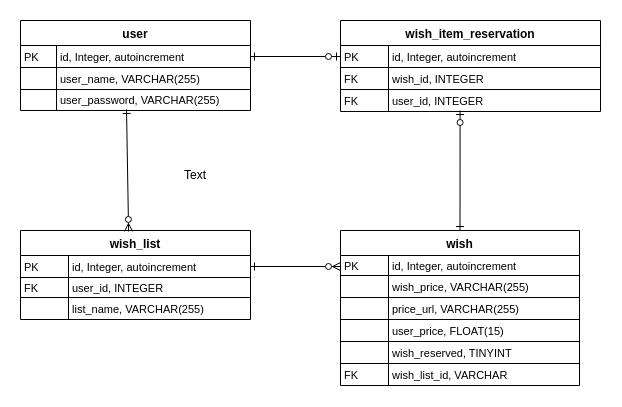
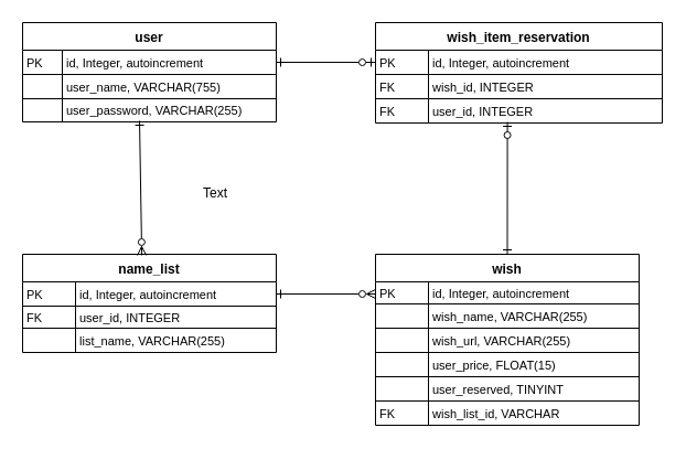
- <mxCell id="8" value="user_name, VARCHAR(255)" style="shape=partialRectangle;connectable=0;fillColor=none;top=0;left=0;bottom=0;right=0;align=left;spacingLeft=2;overflow=hidden;fontSize=11;" parent="6" vertex="1"><mxGeometry x="36" width="194" height="22" as="geometry"><mxRectangle width="194" height="22" as="alternateBounds" /></mxGeometry></mxCell>
+ <mxCell id="8" value="user_name, VARCHAR(755)" style="shape=partialRectangle;connectable=0;fillColor=none;top=0;left=0;bottom=0;right=0;align=left;spacingLeft=2;overflow=hidden;fontSize=11;" parent="6" vertex="1"><mxGeometry x="36" width="194" height="22" as="geometry"><mxRectangle width="194" height="22" as="alternateBounds" /></mxGeometry></mxCell>
- <mxCell id="31" value="wish_list" style="shape=table;startSize=25;container=1;collapsible=0;childLayout=tableLayout;fixedRows=1;rowLines=1;fontStyle=1;align=center;resizeLast=1;" parent="1" vertex="1"><mxGeometry x="20" y="230" width="230" height="89" as="geometry" /></mxCell>
+ <mxCell id="31" value="name_list" style="shape=table;startSize=25;container=1;collapsible=0;childLayout=tableLayout;fixedRows=1;rowLines=1;fontStyle=1;align=center;resizeLast=1;" parent="1" vertex="1"><mxGeometry x="20" y="230" width="230" height="89" as="geometry" /></mxCell>
- <mxCell id="18" value="wish_price, VARCHAR(255)" style="shape=partialRectangle;connectable=0;fillColor=none;top=0;left=0;bottom=0;right=0;align=left;spacingLeft=2;overflow=hidden;fontSize=11;" parent="16" vertex="1"><mxGeometry x="48" width="191" height="22" as="geometry"><mxRectangle width="191" height="22" as="alternateBounds" /></mxGeometry></mxCell>
+ <mxCell id="18" value="wish_name, VARCHAR(255)" style="shape=partialRectangle;connectable=0;fillColor=none;top=0;left=0;bottom=0;right=0;align=left;spacingLeft=2;overflow=hidden;fontSize=11;" parent="16" vertex="1"><mxGeometry x="48" width="191" height="22" as="geometry"><mxRectangle width="191" height="22" as="alternateBounds" /></mxGeometry></mxCell>
- <mxCell id="21" value="price_url, VARCHAR(255)" style="shape=partialRectangle;connectable=0;fillColor=none;top=0;left=0;bottom=0;right=0;align=left;spacingLeft=2;overflow=hidden;fontSize=11;" parent="19" vertex="1"><mxGeometry x="48" width="191" height="22" as="geometry"><mxRectangle width="191" height="22" as="alternateBounds" /></mxGeometry></mxCell>
+ <mxCell id="21" value="wish_url, VARCHAR(255)" style="shape=partialRectangle;connectable=0;fillColor=none;top=0;left=0;bottom=0;right=0;align=left;spacingLeft=2;overflow=hidden;fontSize=11;" parent="19" vertex="1"><mxGeometry x="48" width="191" height="22" as="geometry"><mxRectangle width="191" height="22" as="alternateBounds" /></mxGeometry></mxCell>
- <mxCell id="27" value="wish_reserved, TINYINT" style="shape=partialRectangle;connectable=0;fillColor=none;top=0;left=0;bottom=0;right=0;align=left;spacingLeft=2;overflow=hidden;fontSize=11;" parent="25" vertex="1"><mxGeometry x="48" width="191" height="22" as="geometry"><mxRectangle width="191" height="22" as="alternateBounds" /></mxGeometry></mxCell>
+ <mxCell id="27" value="user_reserved, TINYINT" style="shape=partialRectangle;connectable=0;fillColor=none;top=0;left=0;bottom=0;right=0;align=left;spacingLeft=2;overflow=hidden;fontSize=11;" parent="25" vertex="1"><mxGeometry x="48" width="191" height="22" as="geometry"><mxRectangle width="191" height="22" as="alternateBounds" /></mxGeometry></mxCell>
